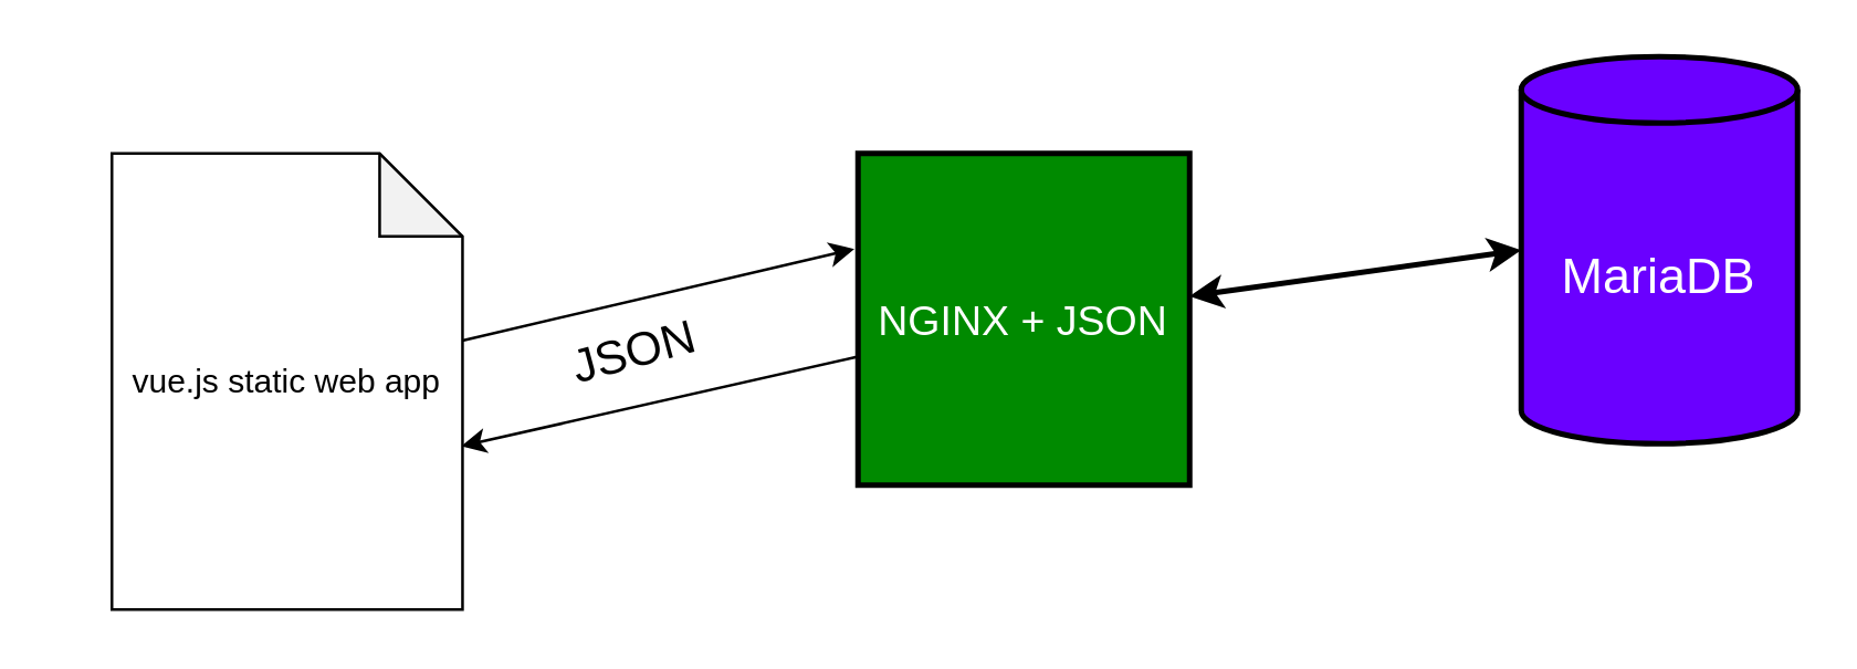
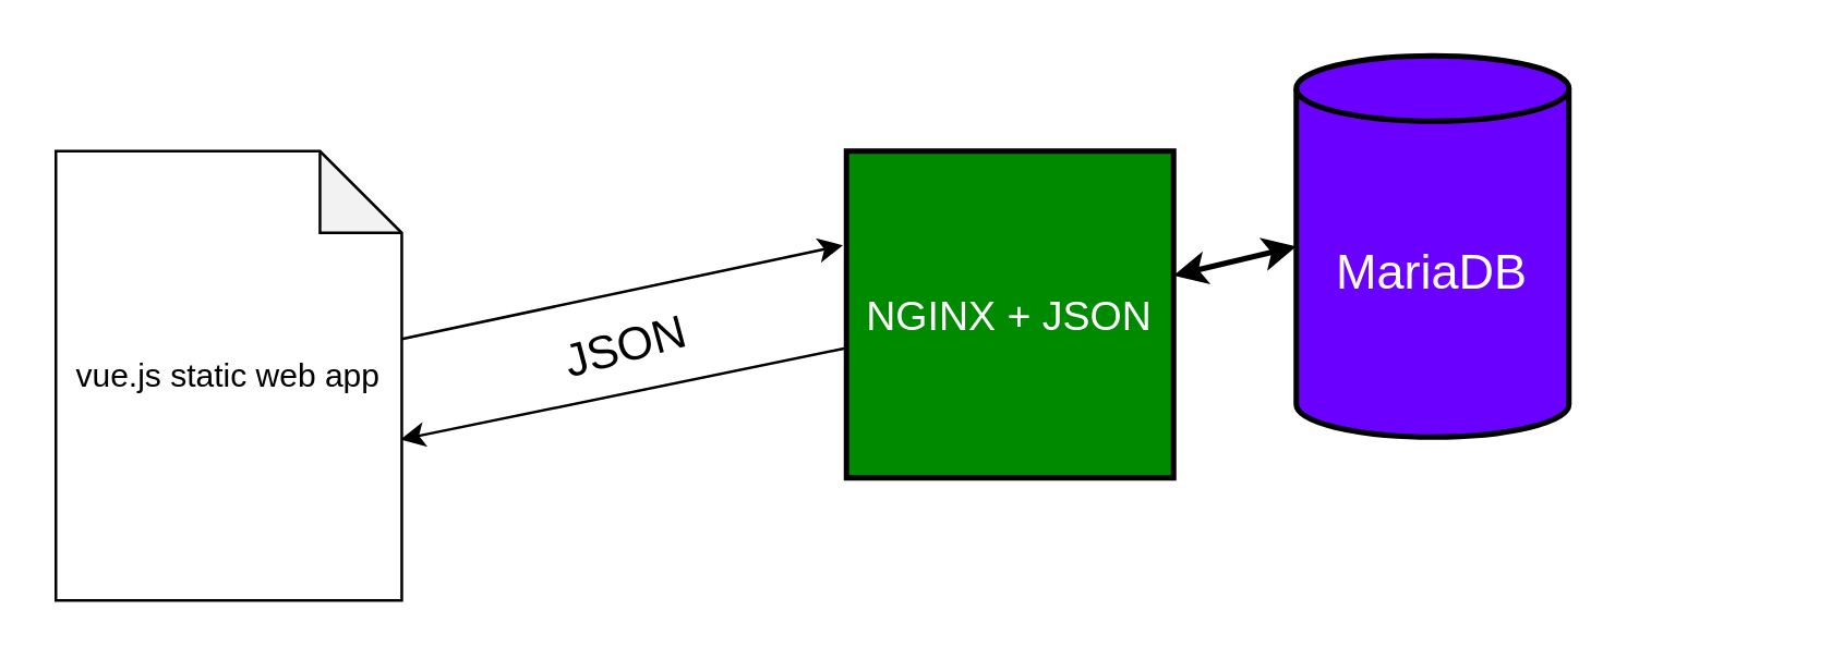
- <mxCell id="2" value="&lt;font style=&quot;font-size: 18px&quot;&gt;MariaDB&lt;/font&gt;" style="shape=cylinder3;whiteSpace=wrap;html=1;boundedLbl=1;backgroundOutline=1;size=12;fillColor=#6a00ff;fontColor=#ffffff;strokeColor=#000000;strokeWidth=2;" parent="1" vertex="1"><mxGeometry x="550" y="20" width="100" height="140" as="geometry" /></mxCell>
+ <mxCell id="2" value="&lt;font style=&quot;font-size: 18px&quot;&gt;MariaDB&lt;/font&gt;" style="shape=cylinder3;whiteSpace=wrap;html=1;boundedLbl=1;backgroundOutline=1;size=12;fillColor=#6a00ff;fontColor=#ffffff;strokeColor=#000000;strokeWidth=2;" parent="1" vertex="1"><mxGeometry x="475" y="20" width="100" height="140" as="geometry" /></mxCell>
- <mxCell id="7" value="vue.js static web app" style="shape=note;whiteSpace=wrap;html=1;backgroundOutline=1;darkOpacity=0.05;" vertex="1" parent="1"><mxGeometry x="40" y="55" width="126.88" height="165" as="geometry" /></mxCell>
+ <mxCell id="7" value="vue.js static web app" style="shape=note;whiteSpace=wrap;html=1;backgroundOutline=1;darkOpacity=0.05;" vertex="1" parent="1"><mxGeometry x="20" y="55" width="126.88" height="165" as="geometry" /></mxCell>
